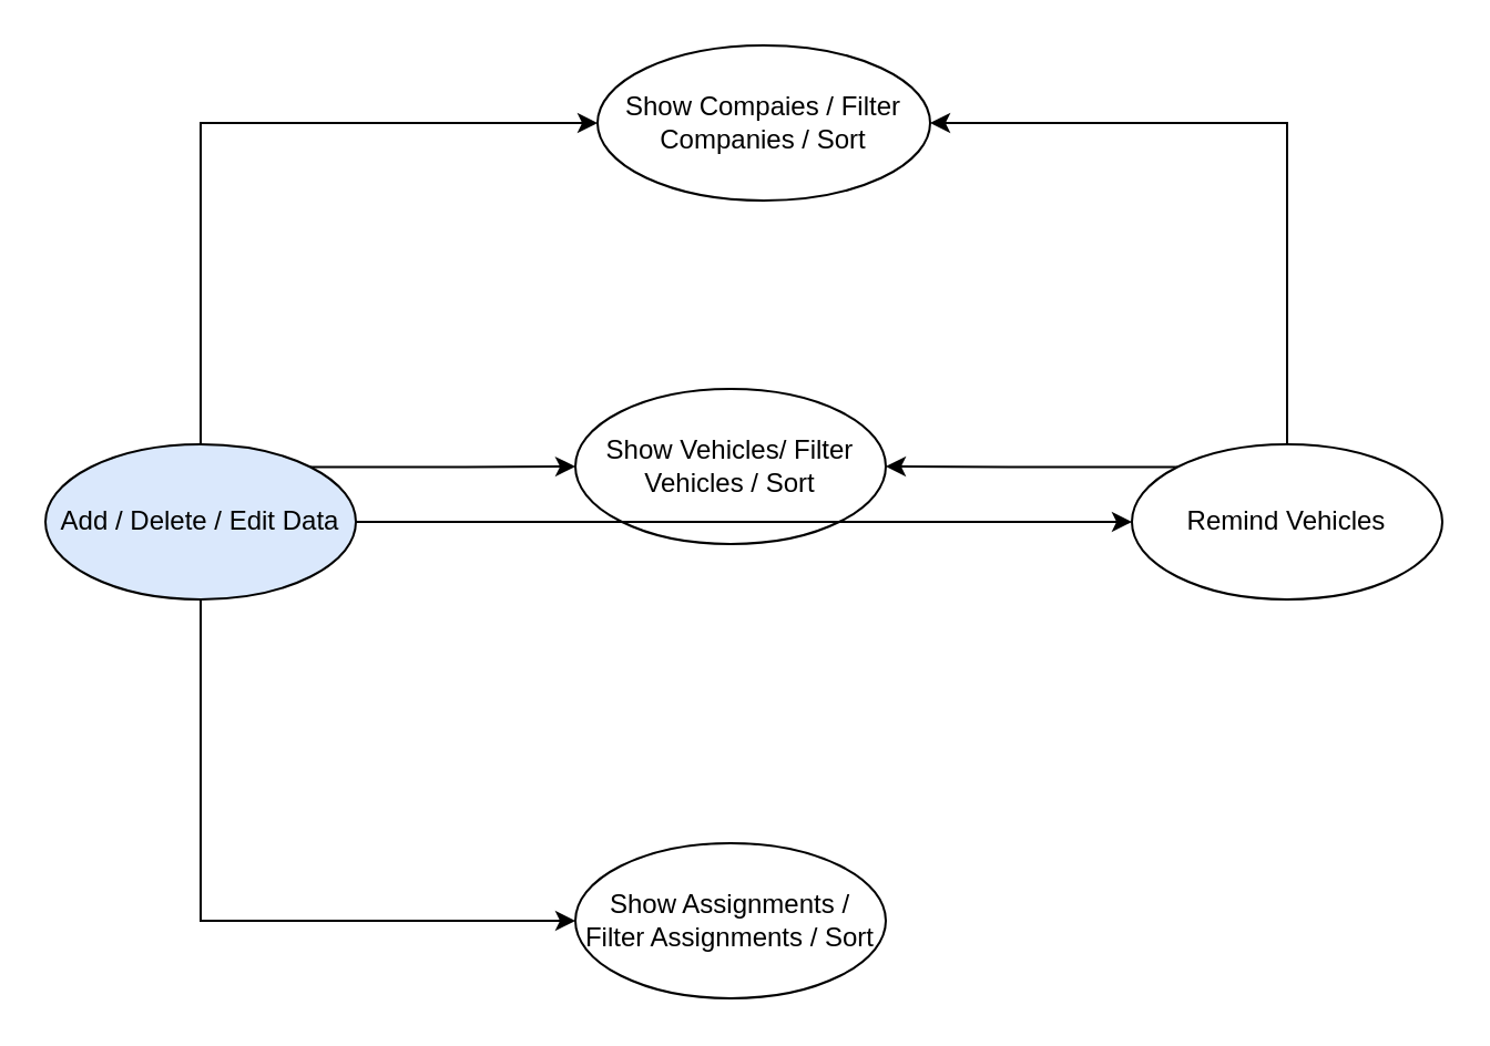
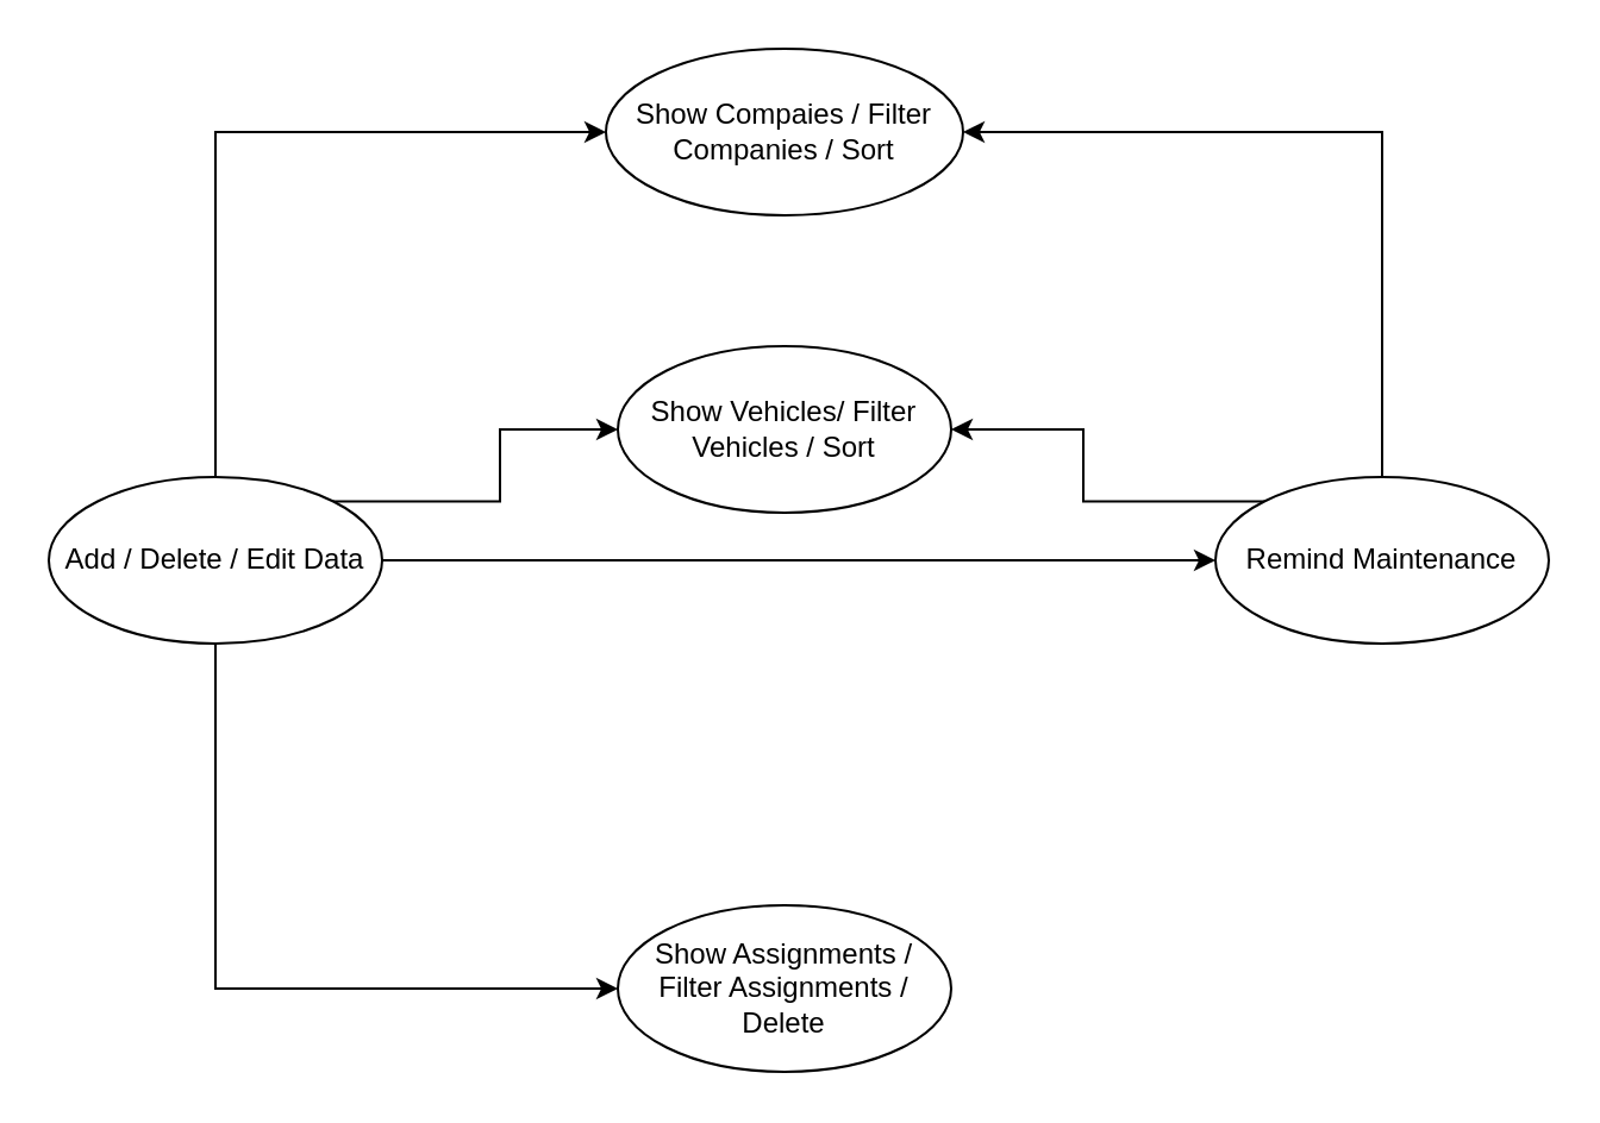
- <mxCell id="2" value="Show Compaies / Filter Companies / Sort" style="ellipse;whiteSpace=wrap;html=1;" vertex="1" parent="1"><mxGeometry x="269" y="20" width="150" height="70" as="geometry" /></mxCell>
+ <mxCell id="2" value="Show Compaies / Filter Companies / Sort" style="ellipse;whiteSpace=wrap;html=1;" vertex="1" parent="1"><mxGeometry x="254" y="20" width="150" height="70" as="geometry" /></mxCell>
- <mxCell id="3" value="Show Vehicles/ Filter Vehicles / Sort" style="ellipse;whiteSpace=wrap;html=1;" vertex="1" parent="1"><mxGeometry x="259" y="175" width="140" height="70" as="geometry" /></mxCell>
+ <mxCell id="3" value="Show Vehicles/ Filter Vehicles / Sort" style="ellipse;whiteSpace=wrap;html=1;" vertex="1" parent="1"><mxGeometry x="259" y="145" width="140" height="70" as="geometry" /></mxCell>
- <mxCell id="12" value="Add / Delete / Edit Data" style="ellipse;whiteSpace=wrap;html=1;fillColor=#dae8fc;" vertex="1" parent="1"><mxGeometry x="20" y="200" width="140" height="70" as="geometry" /></mxCell>
+ <mxCell id="12" value="Add / Delete / Edit Data" style="ellipse;whiteSpace=wrap;html=1;" vertex="1" parent="1"><mxGeometry x="20" y="200" width="140" height="70" as="geometry" /></mxCell>
- <mxCell id="6" value="Remind Vehicles" style="ellipse;whiteSpace=wrap;html=1;" vertex="1" parent="1"><mxGeometry x="510" y="200" width="140" height="70" as="geometry" /></mxCell>
+ <mxCell id="6" value="Remind Maintenance" style="ellipse;whiteSpace=wrap;html=1;" vertex="1" parent="1"><mxGeometry x="510" y="200" width="140" height="70" as="geometry" /></mxCell>
- <mxCell id="7" value="Show Assignments / Filter Assignments / Sort" style="ellipse;whiteSpace=wrap;html=1;" vertex="1" parent="1"><mxGeometry x="259" y="380" width="140" height="70" as="geometry" /></mxCell>
+ <mxCell id="7" value="Show Assignments / Filter Assignments / Delete" style="ellipse;whiteSpace=wrap;html=1;" vertex="1" parent="1"><mxGeometry x="259" y="380" width="140" height="70" as="geometry" /></mxCell>
